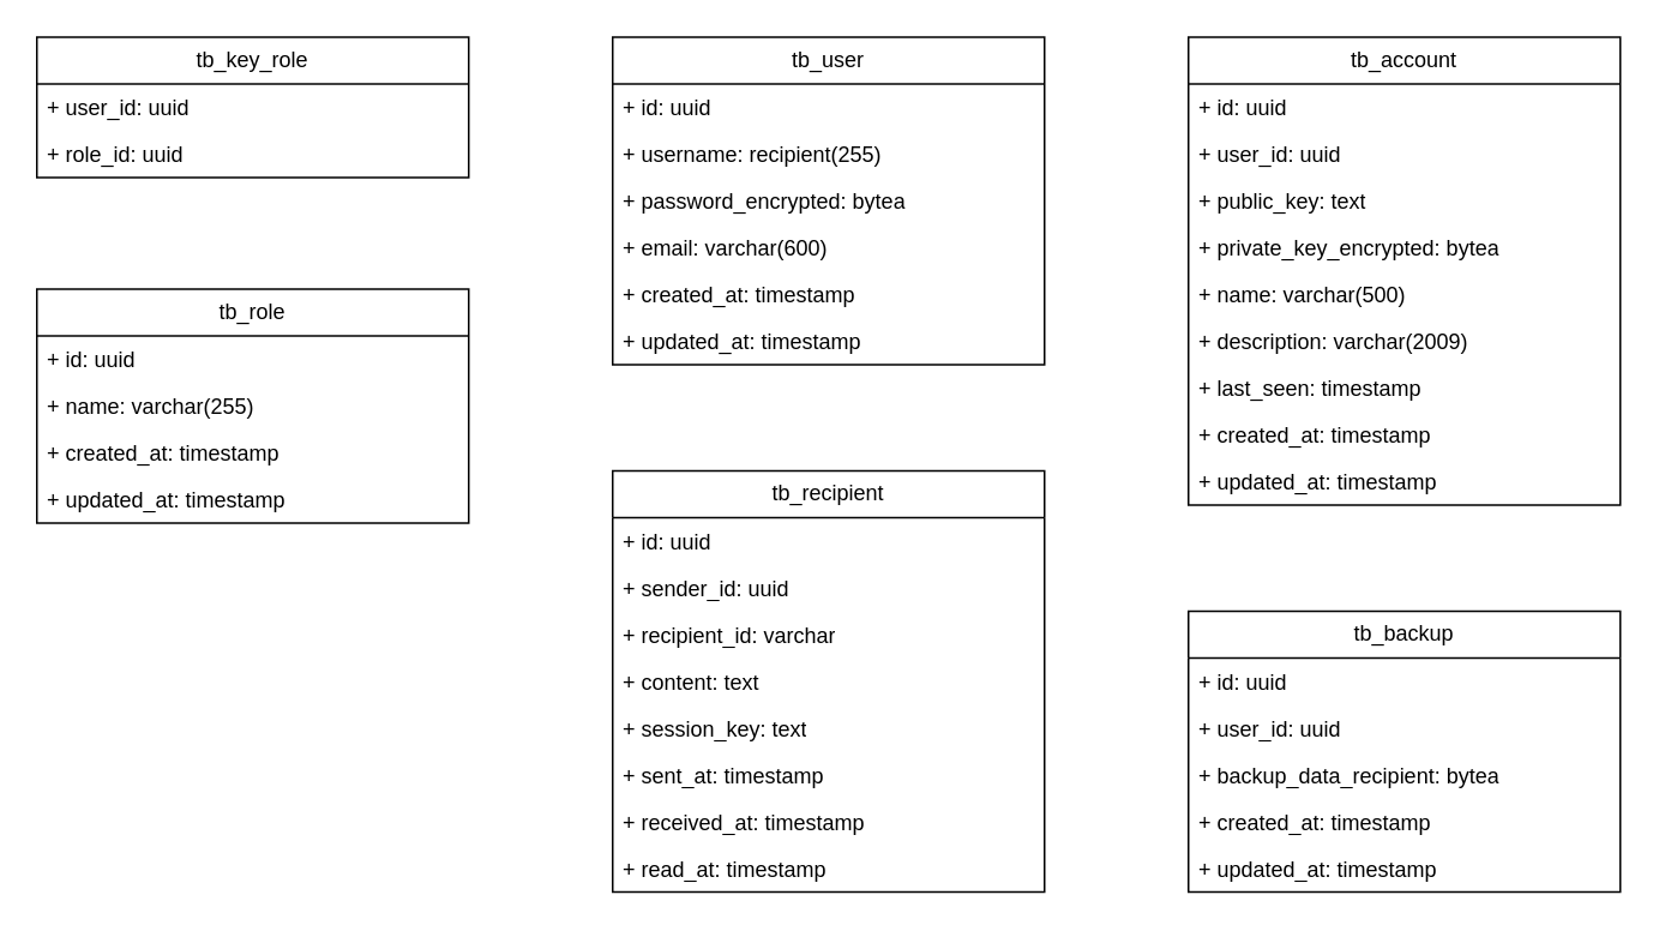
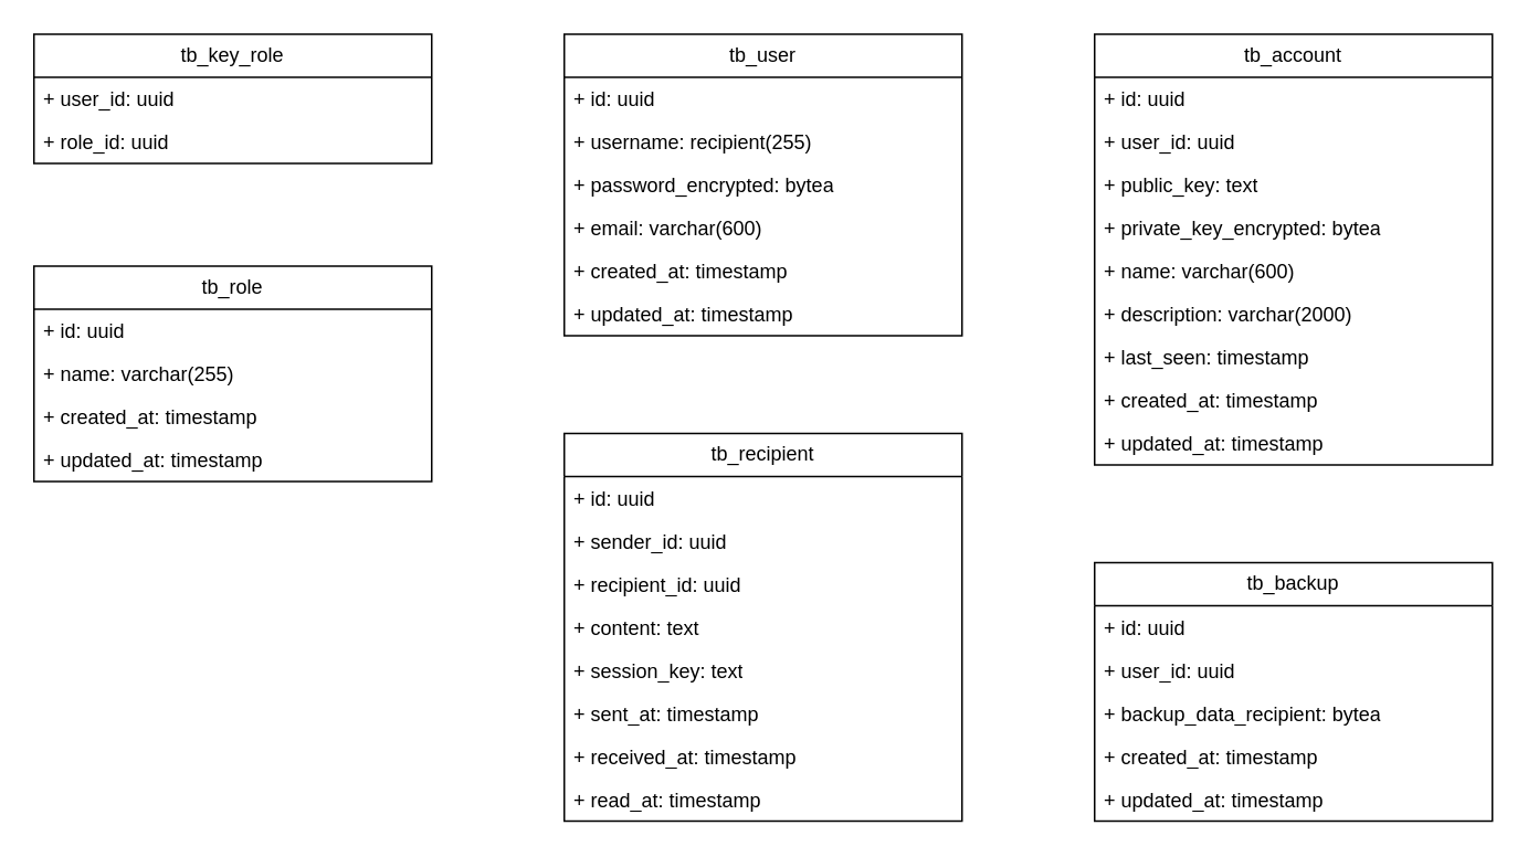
- <mxCell id="14" value="+ name: varchar(500)" style="text;strokeColor=none;fillColor=none;align=left;verticalAlign=top;spacingLeft=4;spacingRight=4;overflow=hidden;rotatable=0;points=[[0,0.5],[1,0.5]];portConstraint=eastwest;whiteSpace=wrap;html=1;" parent="9" vertex="1"><mxGeometry y="130" width="240" height="26" as="geometry" /></mxCell>
+ <mxCell id="14" value="+ name: varchar(600)" style="text;strokeColor=none;fillColor=none;align=left;verticalAlign=top;spacingLeft=4;spacingRight=4;overflow=hidden;rotatable=0;points=[[0,0.5],[1,0.5]];portConstraint=eastwest;whiteSpace=wrap;html=1;" parent="9" vertex="1"><mxGeometry y="130" width="240" height="26" as="geometry" /></mxCell>
- <mxCell id="15" value="+ description: varchar(2009)" style="text;strokeColor=none;fillColor=none;align=left;verticalAlign=top;spacingLeft=4;spacingRight=4;overflow=hidden;rotatable=0;points=[[0,0.5],[1,0.5]];portConstraint=eastwest;whiteSpace=wrap;html=1;" parent="9" vertex="1"><mxGeometry y="156" width="240" height="26" as="geometry" /></mxCell>
+ <mxCell id="15" value="+ description: varchar(2000)" style="text;strokeColor=none;fillColor=none;align=left;verticalAlign=top;spacingLeft=4;spacingRight=4;overflow=hidden;rotatable=0;points=[[0,0.5],[1,0.5]];portConstraint=eastwest;whiteSpace=wrap;html=1;" parent="9" vertex="1"><mxGeometry y="156" width="240" height="26" as="geometry" /></mxCell>
- <mxCell id="22" value="+ recipient_id: varchar" style="text;strokeColor=none;fillColor=none;align=left;verticalAlign=top;spacingLeft=4;spacingRight=4;overflow=hidden;rotatable=0;points=[[0,0.5],[1,0.5]];portConstraint=eastwest;whiteSpace=wrap;html=1;" parent="19" vertex="1"><mxGeometry y="78" width="240" height="26" as="geometry" /></mxCell>
+ <mxCell id="22" value="+ recipient_id: uuid" style="text;strokeColor=none;fillColor=none;align=left;verticalAlign=top;spacingLeft=4;spacingRight=4;overflow=hidden;rotatable=0;points=[[0,0.5],[1,0.5]];portConstraint=eastwest;whiteSpace=wrap;html=1;" parent="19" vertex="1"><mxGeometry y="78" width="240" height="26" as="geometry" /></mxCell>
